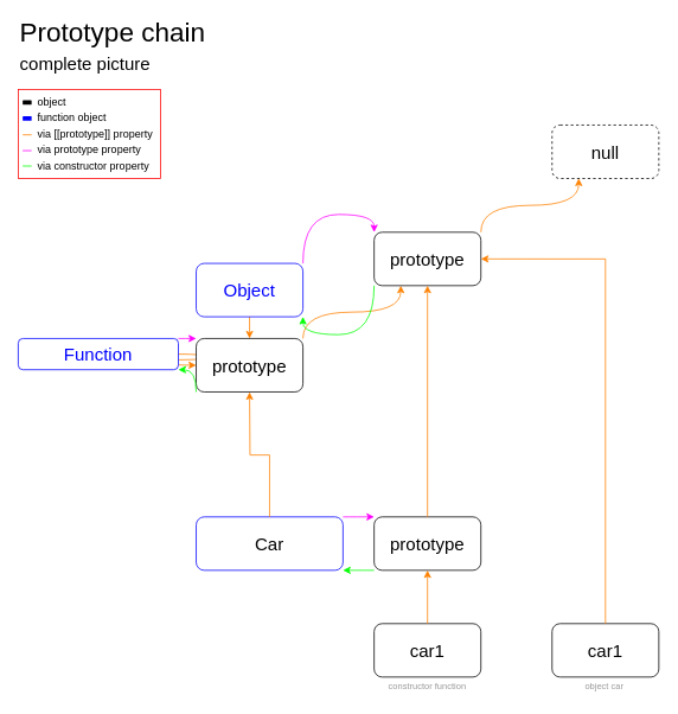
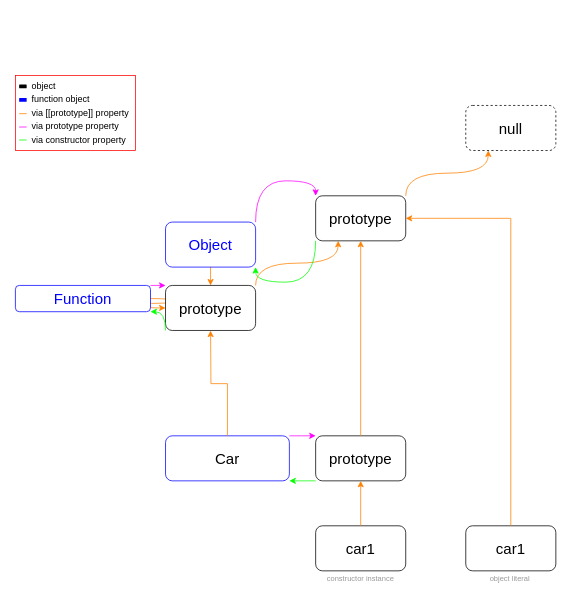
- <mxCell id="9" value="Prototype chain" style="text;html=1;strokeColor=none;fillColor=none;align=left;verticalAlign=middle;whiteSpace=wrap;rounded=0;fontSize=30;" vertex="1" parent="1"><mxGeometry x="20" y="20" width="220" height="30" as="geometry" /></mxCell>
- <mxCell id="10" value="complete picture" style="text;html=1;strokeColor=none;fillColor=none;align=left;verticalAlign=middle;whiteSpace=wrap;rounded=0;fontSize=20;" vertex="1" parent="1"><mxGeometry x="20" y="60" width="220" height="20" as="geometry" /></mxCell>
- <mxCell id="32" value="constructor function" style="text;html=1;strokeColor=none;fillColor=none;align=center;verticalAlign=middle;whiteSpace=wrap;rounded=0;fontSize=10;fontColor=#999999;" vertex="1" parent="1"><mxGeometry x="430" y="760" width="100" height="20" as="geometry" /></mxCell>
+ <mxCell id="32" value="constructor instance" style="text;html=1;strokeColor=none;fillColor=none;align=center;verticalAlign=middle;whiteSpace=wrap;rounded=0;fontSize=10;fontColor=#999999;" vertex="1" parent="1"><mxGeometry x="430" y="760" width="100" height="20" as="geometry" /></mxCell>
- <mxCell id="33" value="object car" style="text;html=1;strokeColor=none;fillColor=none;align=center;verticalAlign=middle;whiteSpace=wrap;rounded=0;fontSize=10;fontColor=#999999;" vertex="1" parent="1"><mxGeometry x="628.83" y="760" width="100" height="20" as="geometry" /></mxCell>
+ <mxCell id="33" value="object literal" style="text;html=1;strokeColor=none;fillColor=none;align=center;verticalAlign=middle;whiteSpace=wrap;rounded=0;fontSize=10;fontColor=#999999;" vertex="1" parent="1"><mxGeometry x="628.83" y="760" width="100" height="20" as="geometry" /></mxCell>
